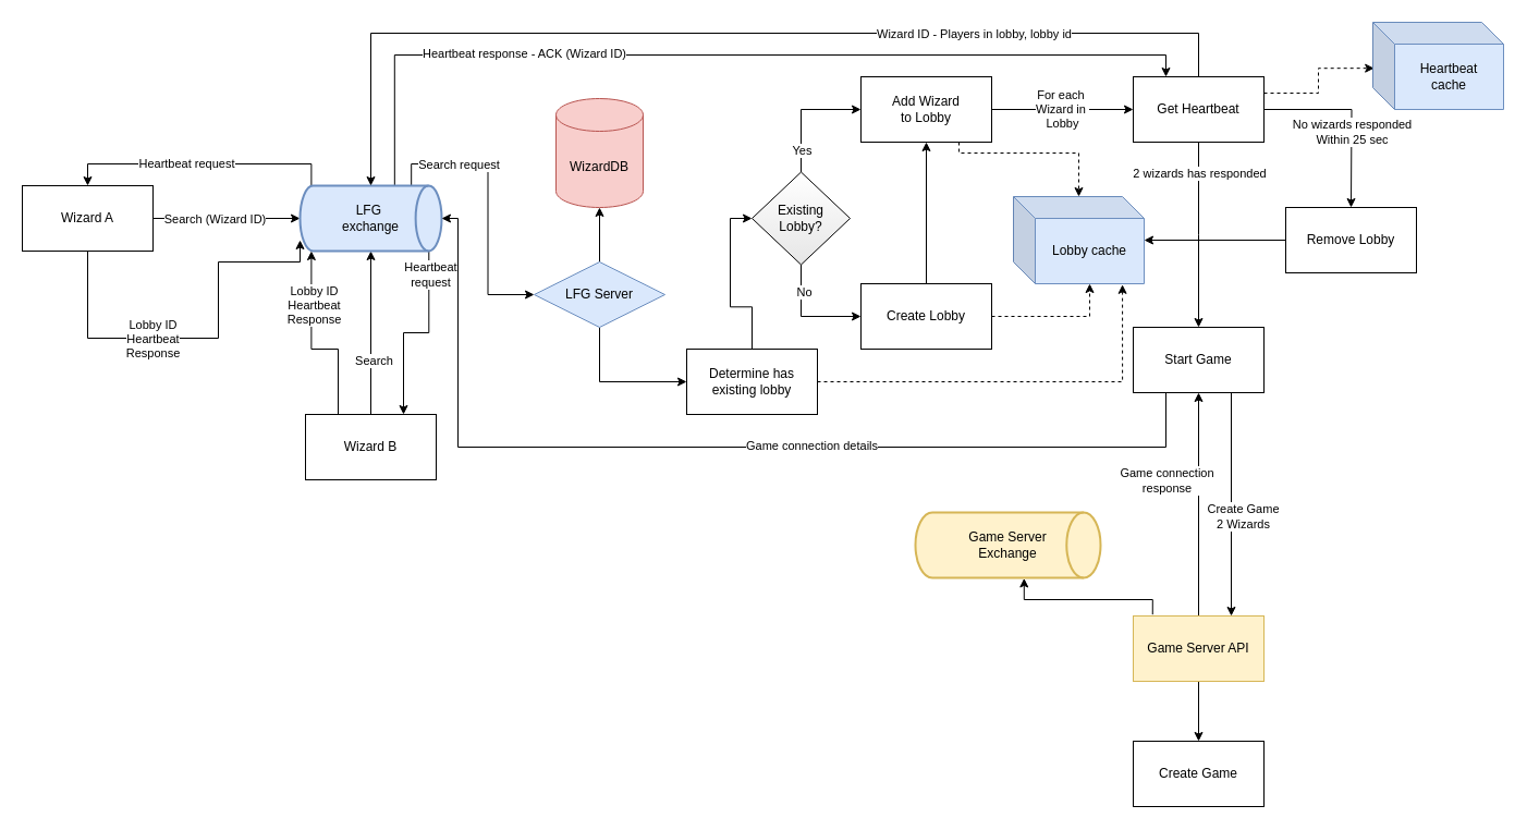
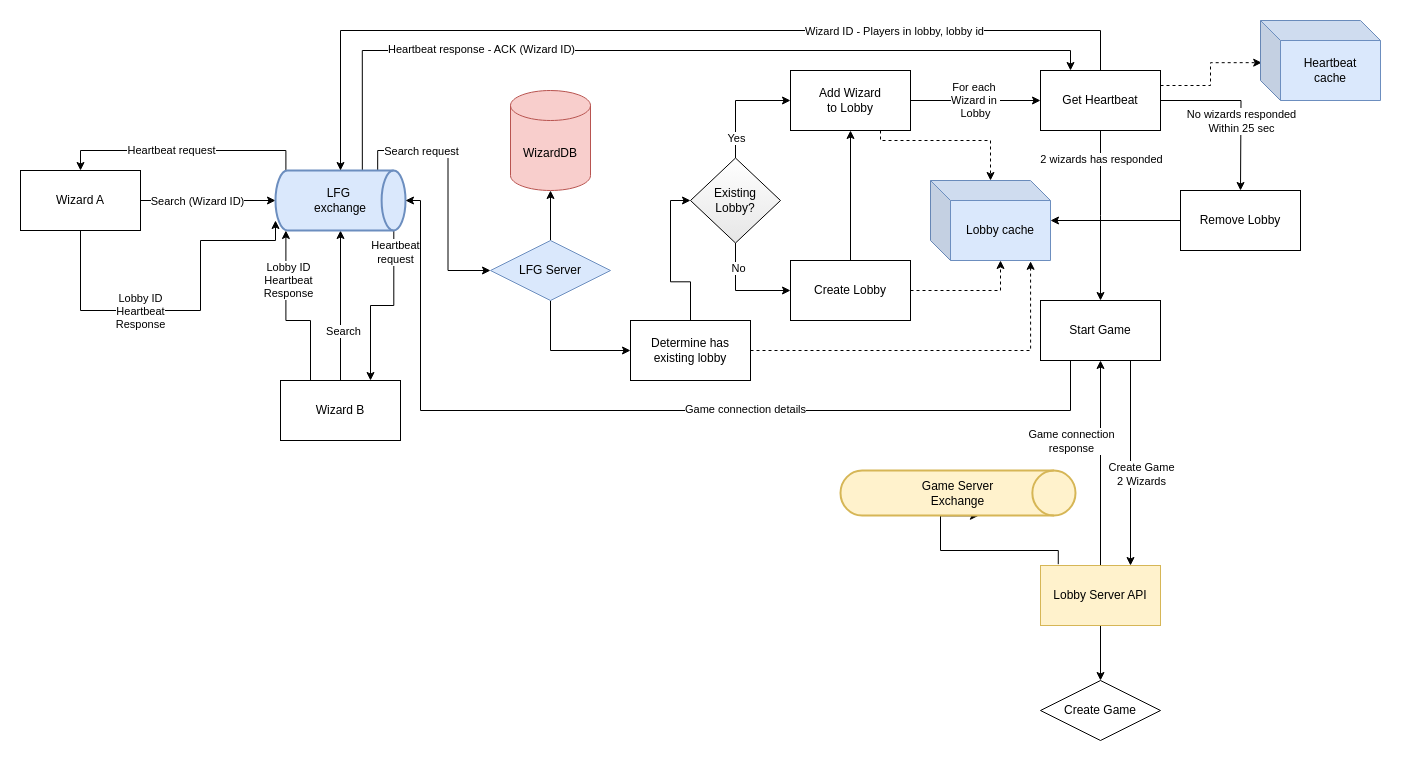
- <mxCell id="61" value="Game Server &lt;br&gt;Exchange" style="strokeWidth=2;html=1;shape=mxgraph.flowchart.direct_data;whiteSpace=wrap;fillColor=#fff2cc;strokeColor=#d6b656;" vertex="1" parent="1"><mxGeometry x="840" y="470" width="170" height="60" as="geometry" /></mxCell>
+ <mxCell id="61" value="Game Server &lt;br&gt;Exchange" style="strokeWidth=2;html=1;shape=mxgraph.flowchart.direct_data;whiteSpace=wrap;fillColor=#fff2cc;strokeColor=#d6b656;" vertex="1" parent="1"><mxGeometry x="840" y="470" width="235" height="45" as="geometry" /></mxCell>
- <mxCell id="60" value="Game Server API" style="rounded=0;whiteSpace=wrap;html=1;fillColor=#fff2cc;strokeColor=#d6b656;" vertex="1" parent="1"><mxGeometry x="1040" y="565" width="120" height="60" as="geometry" /></mxCell>
+ <mxCell id="60" value="Lobby Server API" style="rounded=0;whiteSpace=wrap;html=1;fillColor=#fff2cc;strokeColor=#d6b656;" vertex="1" parent="1"><mxGeometry x="1040" y="565" width="120" height="60" as="geometry" /></mxCell>
- <mxCell id="62" value="Create Game" style="rounded=0;whiteSpace=wrap;html=1;" vertex="1" parent="1"><mxGeometry x="1040" y="680" width="120" height="60" as="geometry" /></mxCell>
+ <mxCell id="62" value="Create Game" style="rhombus;whiteSpace=wrap;html=1;" vertex="1" parent="1"><mxGeometry x="1040" y="680" width="120" height="60" as="geometry" /></mxCell>
